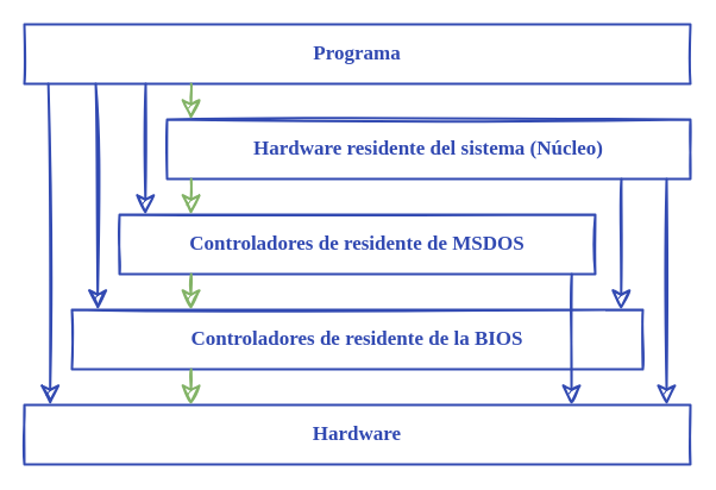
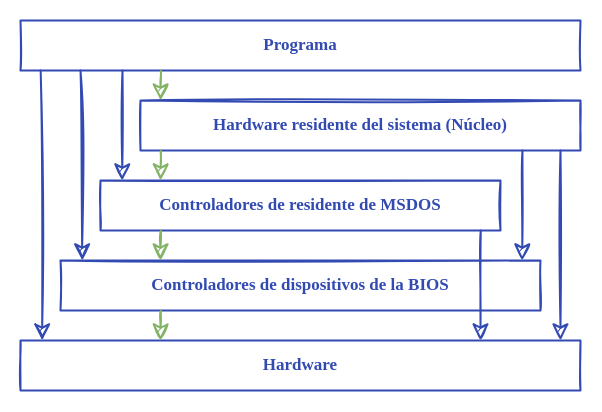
- <mxCell id="6" value="Controladores de residente de la BIOS" style="rounded=0;shadow=0;sketch=1;strokeWidth=2;fillColor=none;fontFamily=Ink Free;fontSize=17;spacing=20;strokeColor=#324AB2;fontColor=#324AB2;fontStyle=1;spacingBottom=5;fontSource=https%3A%2F%2Full-esit-sistemas-operativos.github.io%2Fssoo-apuntes%2Ffonts%2FInkFree.woff;" vertex="1" parent="1"><mxGeometry x="60" y="260" width="480" height="50" as="geometry" /></mxCell>
+ <mxCell id="6" value="Controladores de dispositivos de la BIOS" style="rounded=0;shadow=0;sketch=1;strokeWidth=2;fillColor=none;fontFamily=Ink Free;fontSize=17;spacing=20;strokeColor=#324AB2;fontColor=#324AB2;fontStyle=1;spacingBottom=5;fontSource=https%3A%2F%2Full-esit-sistemas-operativos.github.io%2Fssoo-apuntes%2Ffonts%2FInkFree.woff;" vertex="1" parent="1"><mxGeometry x="60" y="260" width="480" height="50" as="geometry" /></mxCell>
